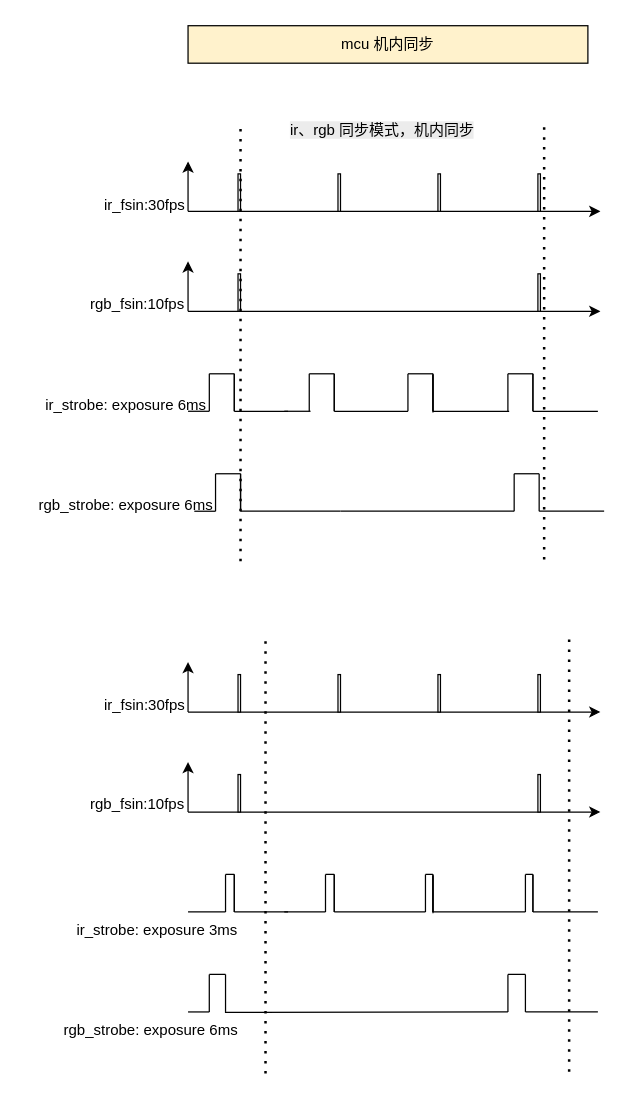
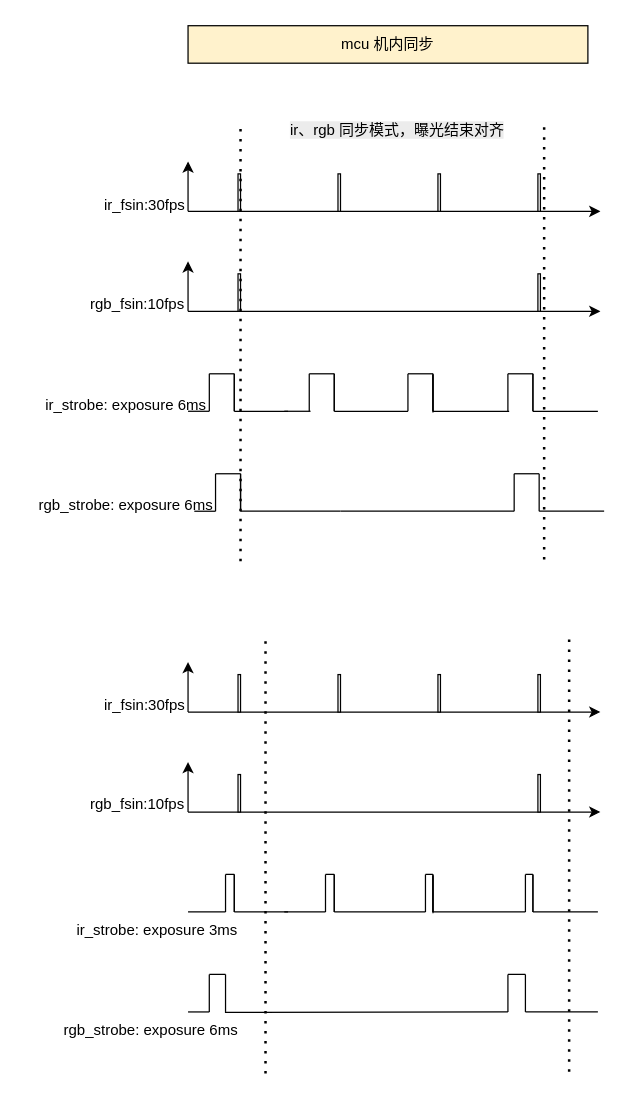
- <mxCell id="101" value="&lt;span style=&quot;color: rgb(0, 0, 0); font-family: Helvetica; font-size: 12px; font-style: normal; font-variant-ligatures: normal; font-variant-caps: normal; font-weight: 400; letter-spacing: normal; orphans: 2; text-align: center; text-indent: 0px; text-transform: none; widows: 2; word-spacing: 0px; -webkit-text-stroke-width: 0px; white-space: normal; background-color: rgb(236, 236, 236); text-decoration-thickness: initial; text-decoration-style: initial; text-decoration-color: initial; display: inline !important; float: none;&quot;&gt;ir、rgb 同步模式，机内同步&lt;/span&gt;" style="text;whiteSpace=wrap;html=1;" vertex="1" parent="1"><mxGeometry x="230" y="90" width="200" height="40" as="geometry" /></mxCell>
+ <mxCell id="101" value="&lt;span style=&quot;color: rgb(0, 0, 0); font-family: Helvetica; font-size: 12px; font-style: normal; font-variant-ligatures: normal; font-variant-caps: normal; font-weight: 400; letter-spacing: normal; orphans: 2; text-align: center; text-indent: 0px; text-transform: none; widows: 2; word-spacing: 0px; -webkit-text-stroke-width: 0px; white-space: normal; background-color: rgb(236, 236, 236); text-decoration-thickness: initial; text-decoration-style: initial; text-decoration-color: initial; display: inline !important; float: none;&quot;&gt;ir、rgb 同步模式，曝光结束对齐&lt;/span&gt;" style="text;whiteSpace=wrap;html=1;" vertex="1" parent="1"><mxGeometry x="230" y="90" width="200" height="40" as="geometry" /></mxCell>
